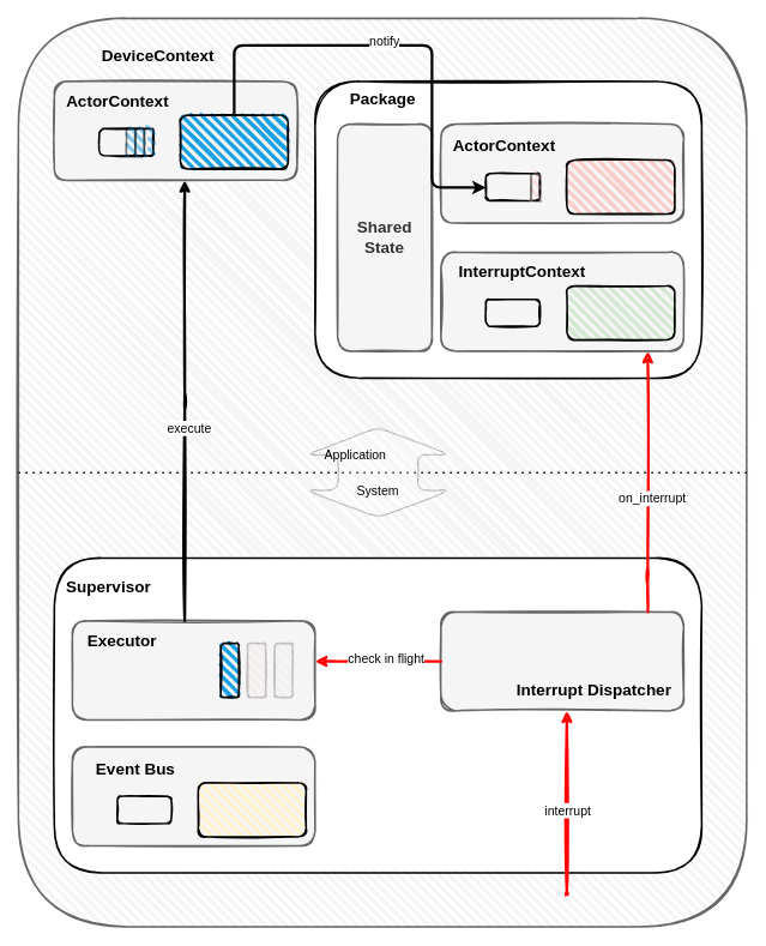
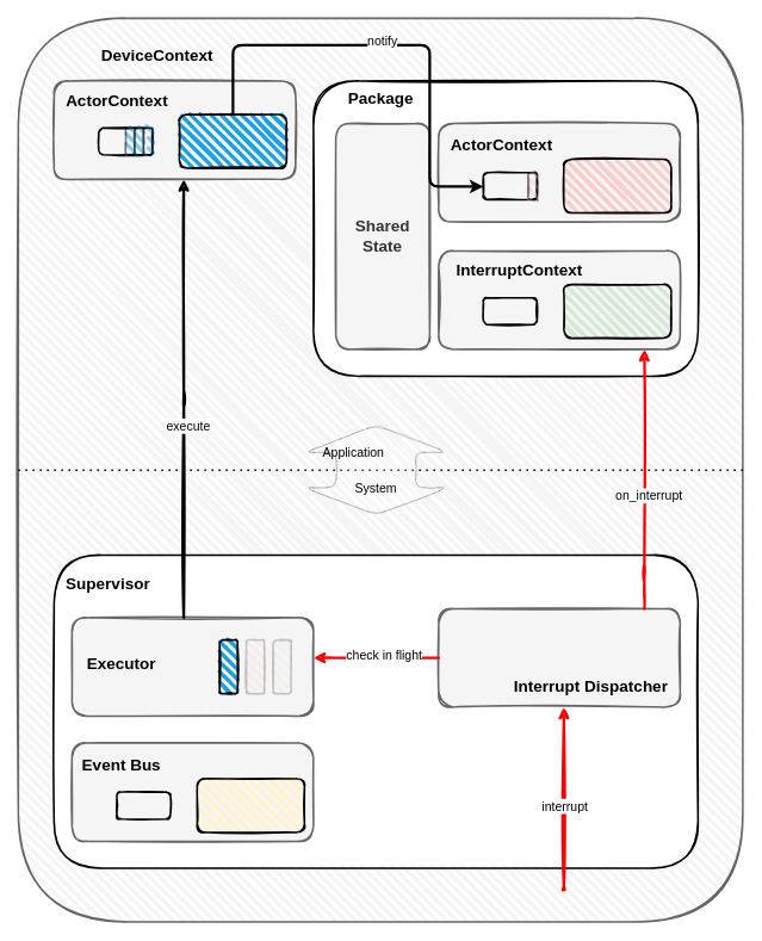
- <mxCell id="26" value="&lt;font style=&quot;font-size: 18px&quot;&gt;Executor&lt;/font&gt;" style="text;strokeColor=none;fillColor=none;html=1;fontSize=24;fontStyle=1;verticalAlign=middle;align=center;" vertex="1" parent="1"><mxGeometry x="85" y="690" width="100" height="40" as="geometry" /></mxCell>
+ <mxCell id="26" value="&lt;font style=&quot;font-size: 18px&quot;&gt;Executor&lt;/font&gt;" style="text;strokeColor=none;fillColor=none;html=1;fontSize=24;fontStyle=1;verticalAlign=middle;align=center;" vertex="1" parent="1"><mxGeometry x="85" y="720" width="100" height="40" as="geometry" /></mxCell>
- <mxCell id="43" value="&lt;font style=&quot;font-size: 18px&quot;&gt;Event Bus&lt;br&gt;&lt;/font&gt;" style="text;strokeColor=none;fillColor=none;html=1;fontSize=24;fontStyle=1;verticalAlign=middle;align=center;" vertex="1" parent="1"><mxGeometry x="100" y="832.5" width="100" height="40" as="geometry" /></mxCell>
+ <mxCell id="43" value="&lt;font style=&quot;font-size: 18px&quot;&gt;Event Bus&lt;br&gt;&lt;/font&gt;" style="text;strokeColor=none;fillColor=none;html=1;fontSize=24;fontStyle=1;verticalAlign=middle;align=center;" vertex="1" parent="1"><mxGeometry x="85" y="832.5" width="100" height="40" as="geometry" /></mxCell>
